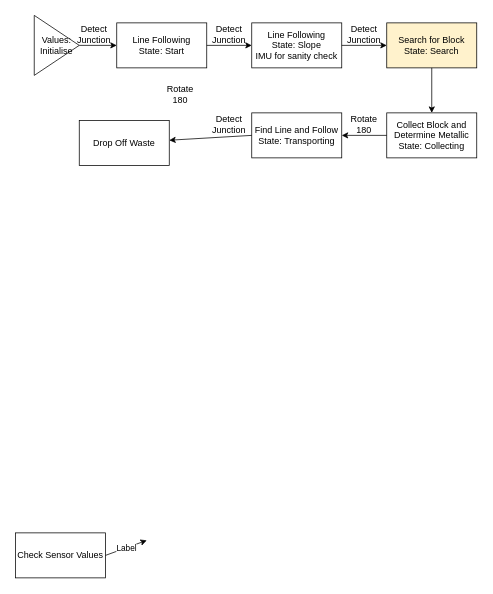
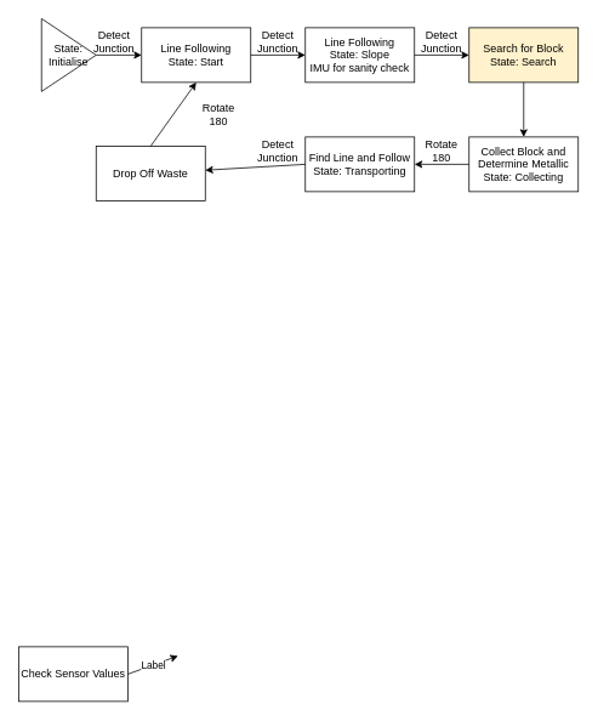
- <mxCell id="2" value="Values: &lt;br&gt;Initialise" style="triangle;whiteSpace=wrap;html=1;" vertex="1" parent="1"><mxGeometry x="45" y="20" width="60" height="80" as="geometry" /></mxCell>
+ <mxCell id="2" value="State: &lt;br&gt;Initialise" style="triangle;whiteSpace=wrap;html=1;" vertex="1" parent="1"><mxGeometry x="45" y="20" width="60" height="80" as="geometry" /></mxCell>
+ <mxCell id="20" value="" style="endArrow=classic;html=1;rounded=0;exitX=0.5;exitY=0;exitDx=0;exitDy=0;entryX=0.5;entryY=1;entryDx=0;entryDy=0;" edge="1" parent="1" source="18" target="4"><mxGeometry width="50" height="50" relative="1" as="geometry"><mxPoint x="365" y="110" as="sourcePoint" /><mxPoint x="415" y="60" as="targetPoint" /></mxGeometry></mxCell>
